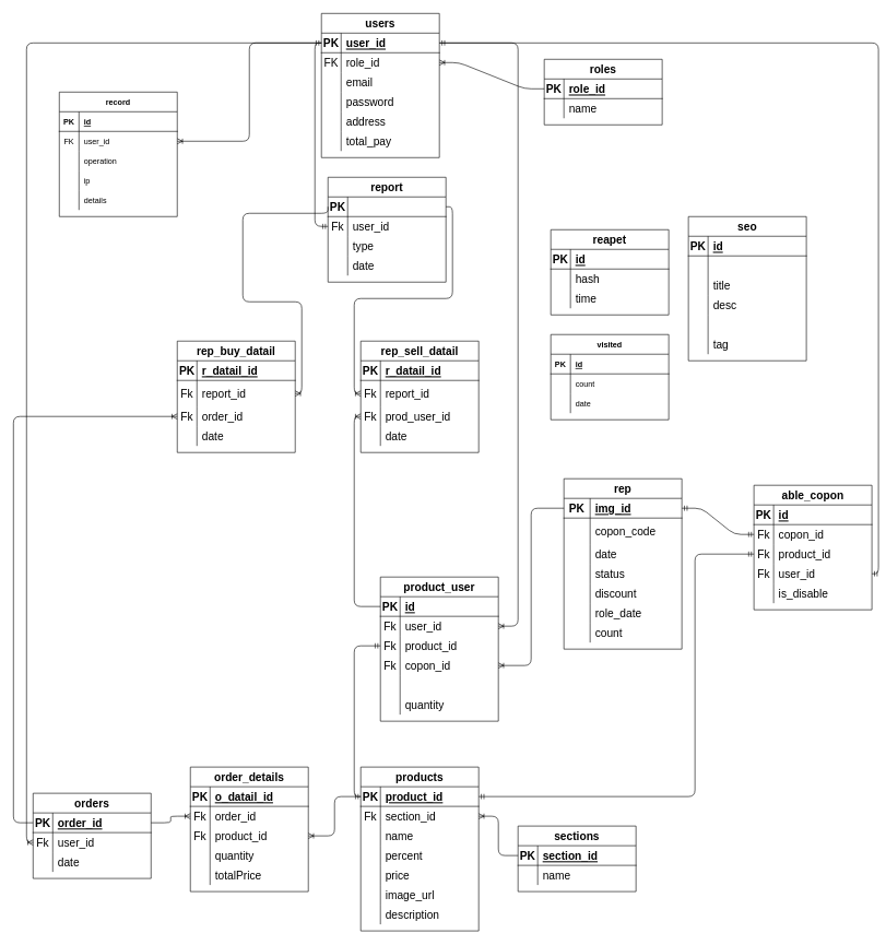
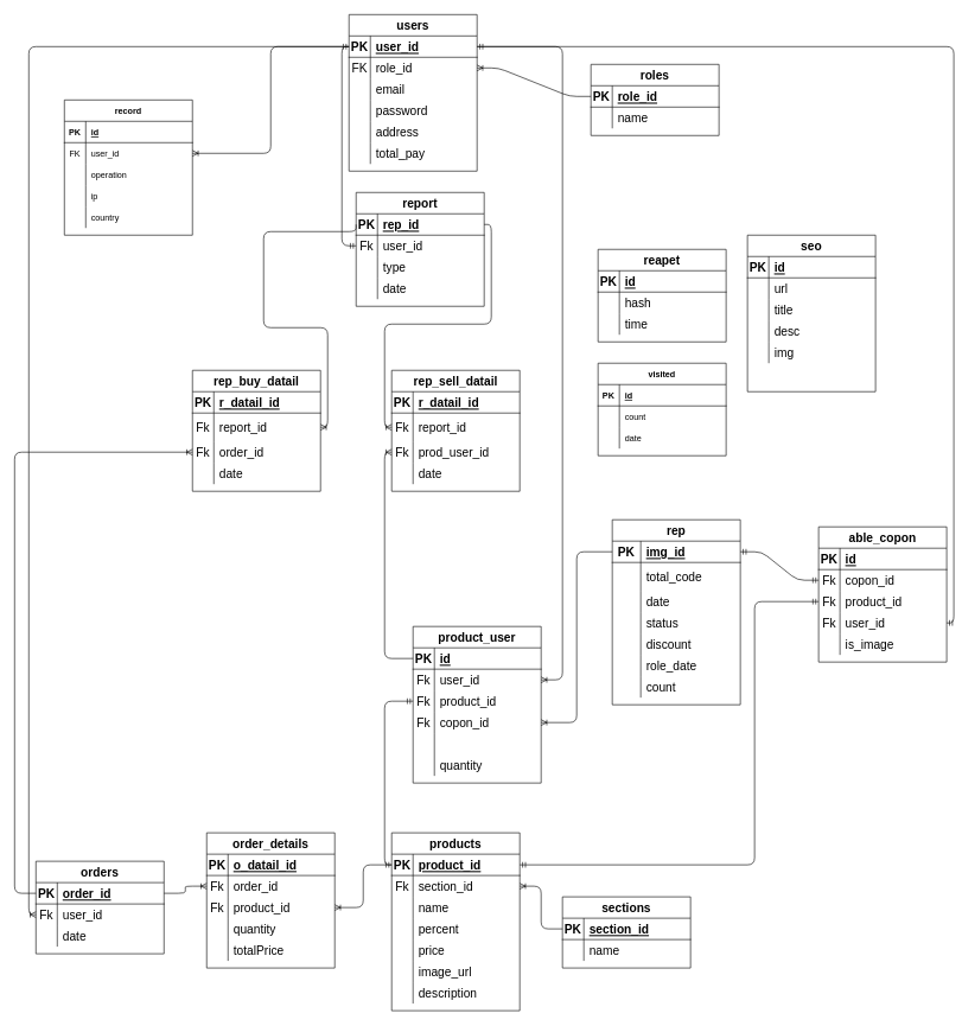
- <mxCell id="248" value="details" style="shape=partialRectangle;connectable=0;fillColor=none;top=0;left=0;bottom=0;right=0;align=left;spacingLeft=6;overflow=hidden;" parent="246" vertex="1"><mxGeometry x="30" width="150" height="30" as="geometry" /></mxCell>
+ <mxCell id="248" value="country" style="shape=partialRectangle;connectable=0;fillColor=none;top=0;left=0;bottom=0;right=0;align=left;spacingLeft=6;overflow=hidden;" parent="246" vertex="1"><mxGeometry x="30" width="150" height="30" as="geometry" /></mxCell>
+ <mxCell id="164" value="rep_id" style="shape=partialRectangle;connectable=0;fillColor=none;top=0;left=0;bottom=0;right=0;align=left;spacingLeft=6;fontStyle=5;overflow=hidden;fontSize=17;strokeWidth=1;" parent="162" vertex="1"><mxGeometry x="30" width="150" height="30" as="geometry" /></mxCell>
+ <mxCell id="208" value="url" style="shape=partialRectangle;connectable=0;fillColor=none;top=0;left=0;bottom=0;right=0;align=left;spacingLeft=6;overflow=hidden;fontSize=17;strokeWidth=1;" parent="206" vertex="1"><mxGeometry x="30" width="150" height="30" as="geometry" /></mxCell>
+ <mxCell id="217" value="img" style="shape=partialRectangle;connectable=0;fillColor=none;top=0;left=0;bottom=0;right=0;align=left;spacingLeft=6;overflow=hidden;fontSize=17;strokeWidth=1;" parent="215" vertex="1"><mxGeometry x="30" width="150" height="30" as="geometry" /></mxCell>
- <mxCell id="220" value="tag" style="shape=partialRectangle;connectable=0;fillColor=none;top=0;left=0;bottom=0;right=0;align=left;spacingLeft=6;overflow=hidden;fontSize=17;strokeWidth=1;" parent="218" vertex="1"><mxGeometry x="30" width="150" height="30" as="geometry" /></mxCell>
- <mxCell id="87" value="copon_code" style="shape=partialRectangle;connectable=0;fillColor=none;top=0;left=0;bottom=0;right=0;align=left;spacingLeft=6;overflow=hidden;fontSize=17;strokeWidth=1;" parent="85" vertex="1"><mxGeometry x="40" width="140" height="40" as="geometry" /></mxCell>
+ <mxCell id="87" value="total_code" style="shape=partialRectangle;connectable=0;fillColor=none;top=0;left=0;bottom=0;right=0;align=left;spacingLeft=6;overflow=hidden;fontSize=17;strokeWidth=1;" parent="85" vertex="1"><mxGeometry x="40" width="140" height="40" as="geometry" /></mxCell>
- <mxCell id="150" value="is_disable" style="shape=partialRectangle;connectable=0;fillColor=none;top=0;left=0;bottom=0;right=0;align=left;spacingLeft=6;overflow=hidden;fontSize=17;strokeWidth=1;" parent="148" vertex="1"><mxGeometry x="30" width="150" height="30" as="geometry" /></mxCell>
+ <mxCell id="150" value="is_image" style="shape=partialRectangle;connectable=0;fillColor=none;top=0;left=0;bottom=0;right=0;align=left;spacingLeft=6;overflow=hidden;fontSize=17;strokeWidth=1;" parent="148" vertex="1"><mxGeometry x="30" width="150" height="30" as="geometry" /></mxCell>
